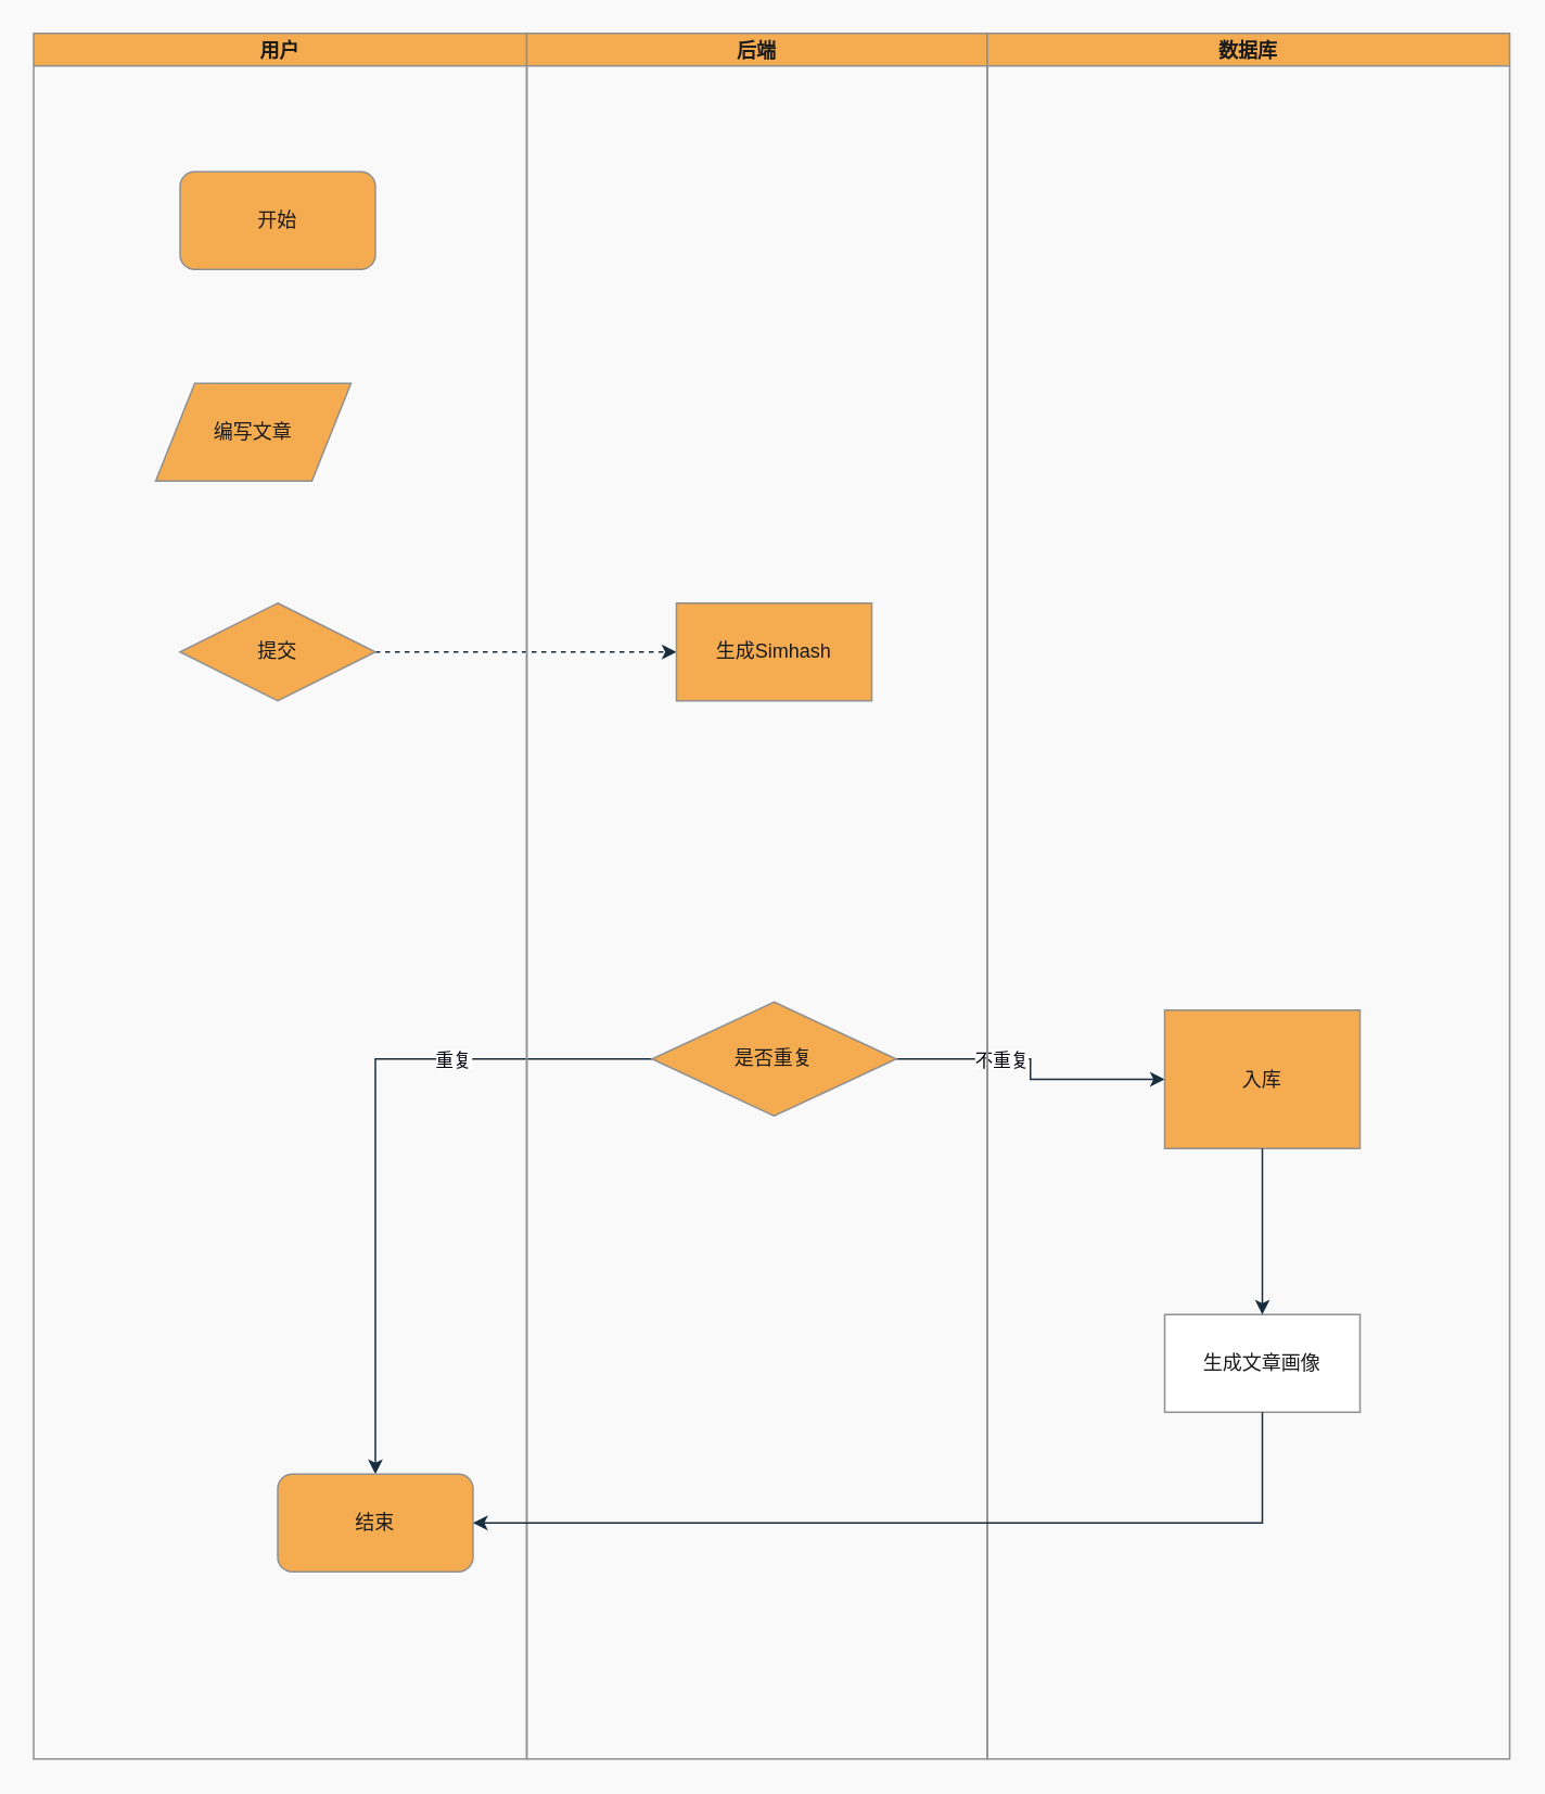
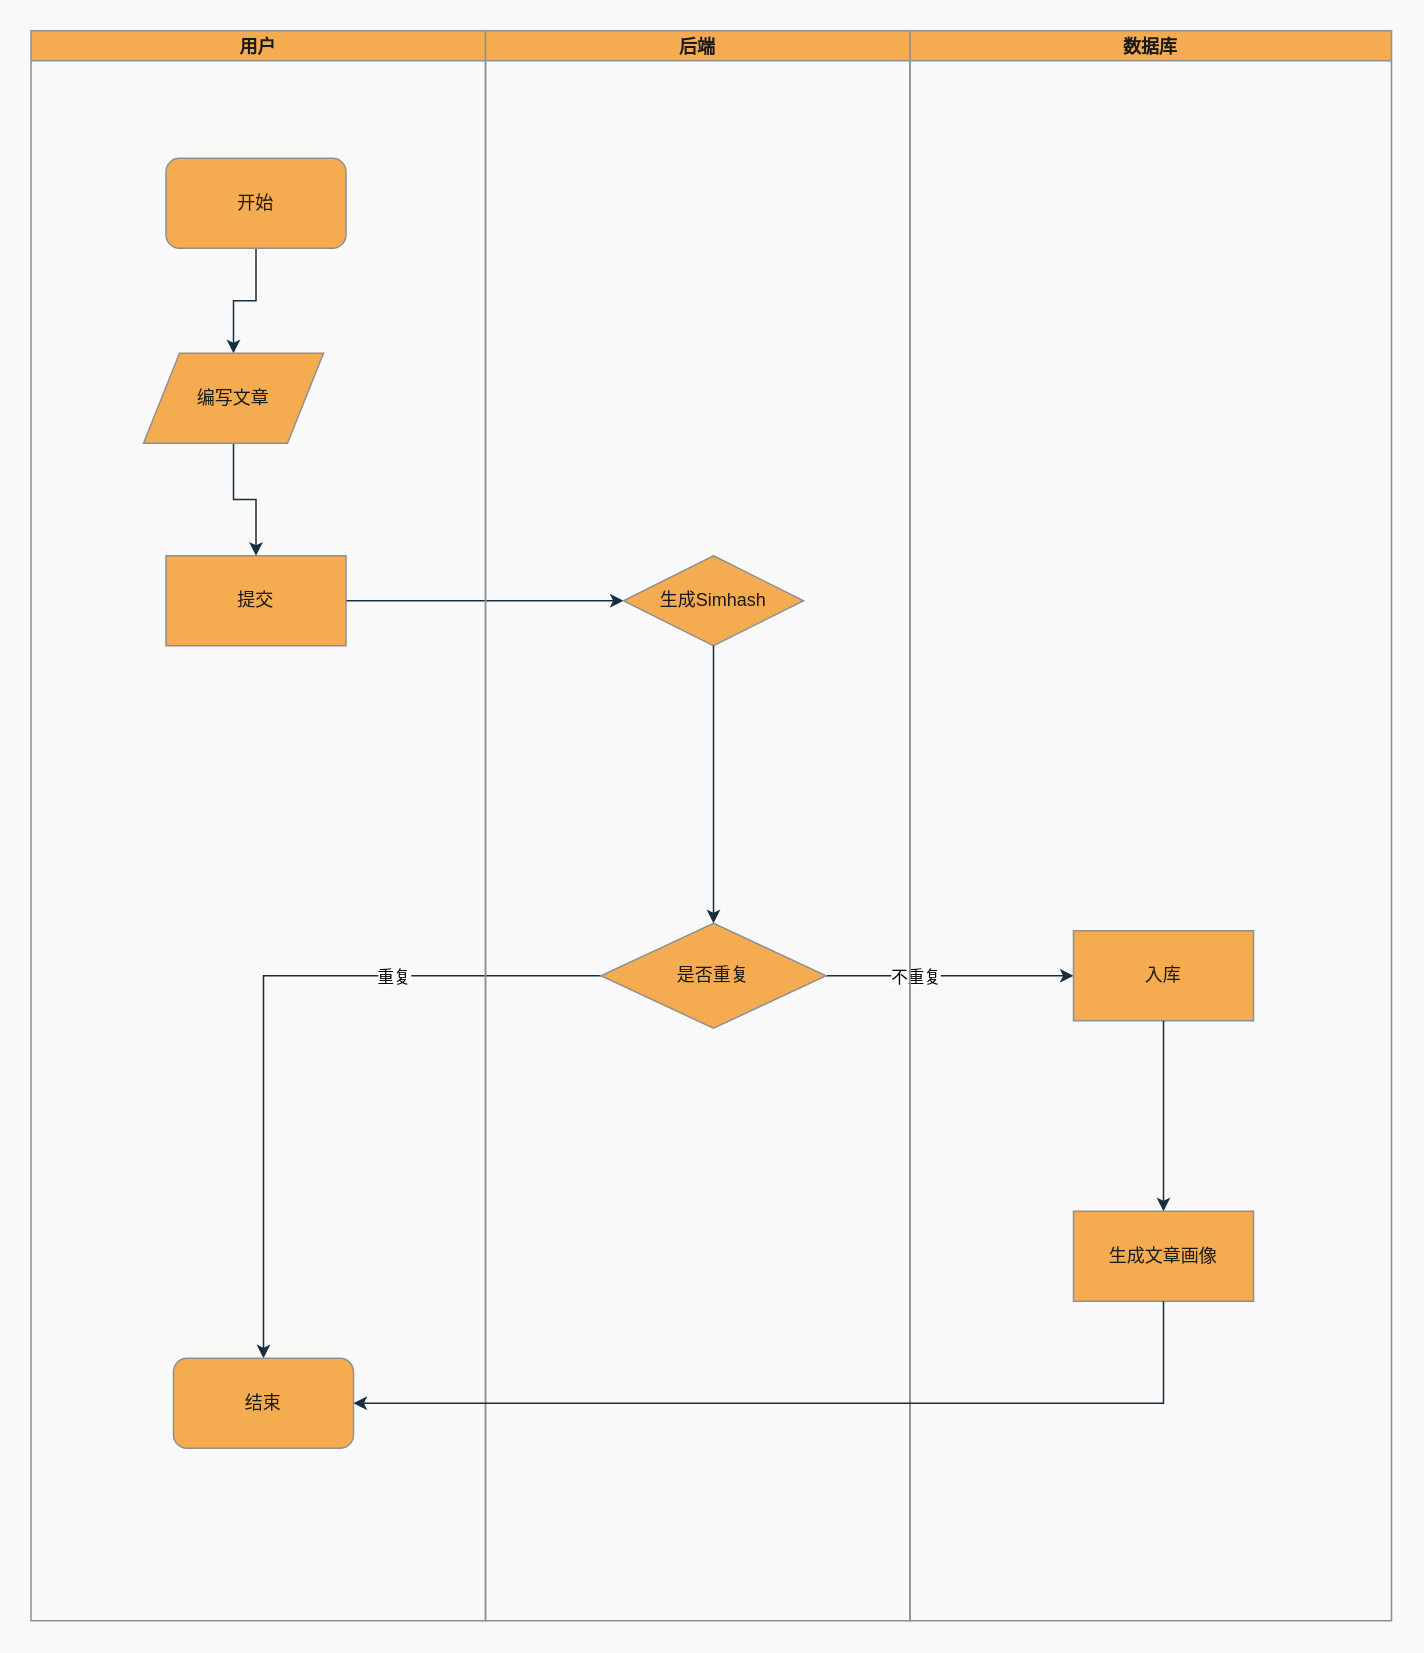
+ <mxCell id="2" value="" style="edgeStyle=orthogonalEdgeStyle;rounded=0;orthogonalLoop=1;jettySize=auto;html=1;strokeColor=#182E3E;labelBackgroundColor=none;fontColor=default;" parent="1" source="3" target="5" edge="1"><mxGeometry relative="1" as="geometry" /></mxCell>
+ <mxCell id="4" value="" style="edgeStyle=orthogonalEdgeStyle;rounded=0;orthogonalLoop=1;jettySize=auto;html=1;strokeColor=#182E3E;labelBackgroundColor=none;fontColor=default;" parent="1" source="5" target="7" edge="1"><mxGeometry relative="1" as="geometry" /></mxCell>
- <mxCell id="7" value="提交" style="rhombus;whiteSpace=wrap;html=1;labelBackgroundColor=none;fillColor=#F5AB50;strokeColor=#909090;fontColor=#1A1A1A;" parent="1" vertex="1"><mxGeometry x="110" y="370" width="120" height="60" as="geometry" /></mxCell>
+ <mxCell id="7" value="提交" style="rounded=0;whiteSpace=wrap;html=1;labelBackgroundColor=none;fillColor=#F5AB50;strokeColor=#909090;fontColor=#1A1A1A;" parent="1" vertex="1"><mxGeometry x="110" y="370" width="120" height="60" as="geometry" /></mxCell>
- <mxCell id="6" value="" style="edgeStyle=orthogonalEdgeStyle;rounded=0;orthogonalLoop=1;jettySize=auto;html=1;strokeColor=#182E3E;labelBackgroundColor=none;fontColor=default;dashed=1;" parent="1" source="7" target="15" edge="1"><mxGeometry relative="1" as="geometry" /></mxCell>
+ <mxCell id="6" value="" style="edgeStyle=orthogonalEdgeStyle;rounded=0;orthogonalLoop=1;jettySize=auto;html=1;strokeColor=#182E3E;labelBackgroundColor=none;fontColor=default;" parent="1" source="7" target="15" edge="1"><mxGeometry relative="1" as="geometry" /></mxCell>
- <mxCell id="15" value="生成Simhash" style="rounded=0;whiteSpace=wrap;html=1;labelBackgroundColor=none;fillColor=#F5AB50;strokeColor=#909090;fontColor=#1A1A1A;" parent="14" vertex="1"><mxGeometry x="92" y="350" width="120" height="60" as="geometry" /></mxCell>
+ <mxCell id="15" value="生成Simhash" style="rhombus;whiteSpace=wrap;html=1;labelBackgroundColor=none;fillColor=#F5AB50;strokeColor=#909090;fontColor=#1A1A1A;" parent="14" vertex="1"><mxGeometry x="92" y="350" width="120" height="60" as="geometry" /></mxCell>
+ <mxCell id="17" value="" style="edgeStyle=orthogonalEdgeStyle;rounded=0;orthogonalLoop=1;jettySize=auto;html=1;strokeColor=#182E3E;labelBackgroundColor=none;fontColor=default;" parent="14" source="15" target="16" edge="1"><mxGeometry relative="1" as="geometry" /></mxCell>
- <mxCell id="19" value="入库" style="rounded=0;whiteSpace=wrap;html=1;labelBackgroundColor=none;fillColor=#F5AB50;strokeColor=#909090;fontColor=#1A1A1A;" parent="18" vertex="1"><mxGeometry x="109" y="600" width="120" height="85" as="geometry" /></mxCell>
+ <mxCell id="19" value="入库" style="rounded=0;whiteSpace=wrap;html=1;labelBackgroundColor=none;fillColor=#F5AB50;strokeColor=#909090;fontColor=#1A1A1A;" parent="18" vertex="1"><mxGeometry x="109" y="600" width="120" height="60" as="geometry" /></mxCell>
- <mxCell id="20" value="生成文章画像" style="rounded=0;whiteSpace=wrap;html=1;labelBackgroundColor=none;fillColor=#ffffff;strokeColor=#909090;fontColor=#1A1A1A;" parent="18" vertex="1"><mxGeometry x="109" y="787" width="120" height="60" as="geometry" /></mxCell>
+ <mxCell id="20" value="生成文章画像" style="rounded=0;whiteSpace=wrap;html=1;labelBackgroundColor=none;fillColor=#F5AB50;strokeColor=#909090;fontColor=#1A1A1A;" parent="18" vertex="1"><mxGeometry x="109" y="787" width="120" height="60" as="geometry" /></mxCell>
- <mxCell id="13" value="结束" style="rounded=1;whiteSpace=wrap;html=1;labelBackgroundColor=none;fillColor=#F5AB50;strokeColor=#909090;fontColor=#1A1A1A;" parent="12" vertex="1"><mxGeometry x="150" y="885" width="120" height="60" as="geometry" /></mxCell>
+ <mxCell id="13" value="结束" style="rounded=1;whiteSpace=wrap;html=1;labelBackgroundColor=none;fillColor=#F5AB50;strokeColor=#909090;fontColor=#1A1A1A;" parent="12" vertex="1"><mxGeometry x="95" y="885" width="120" height="60" as="geometry" /></mxCell>
